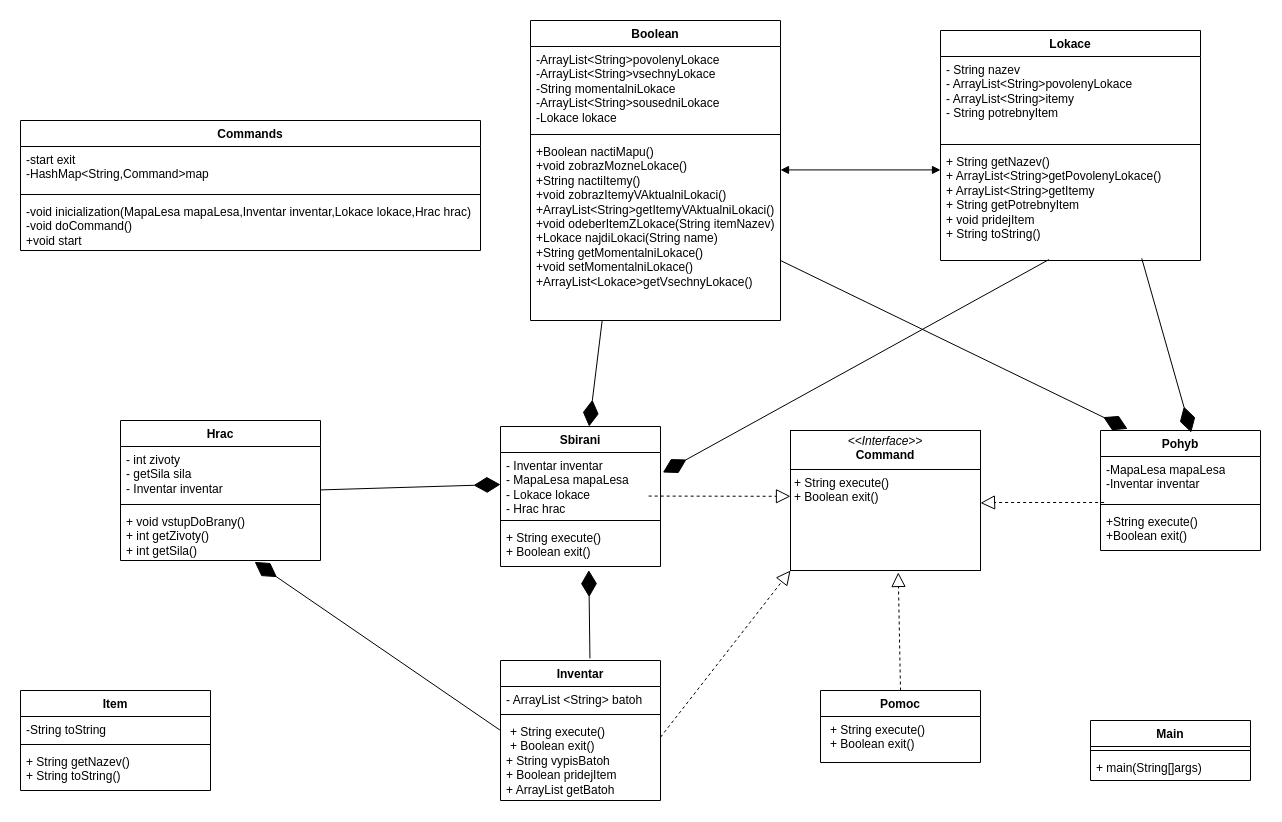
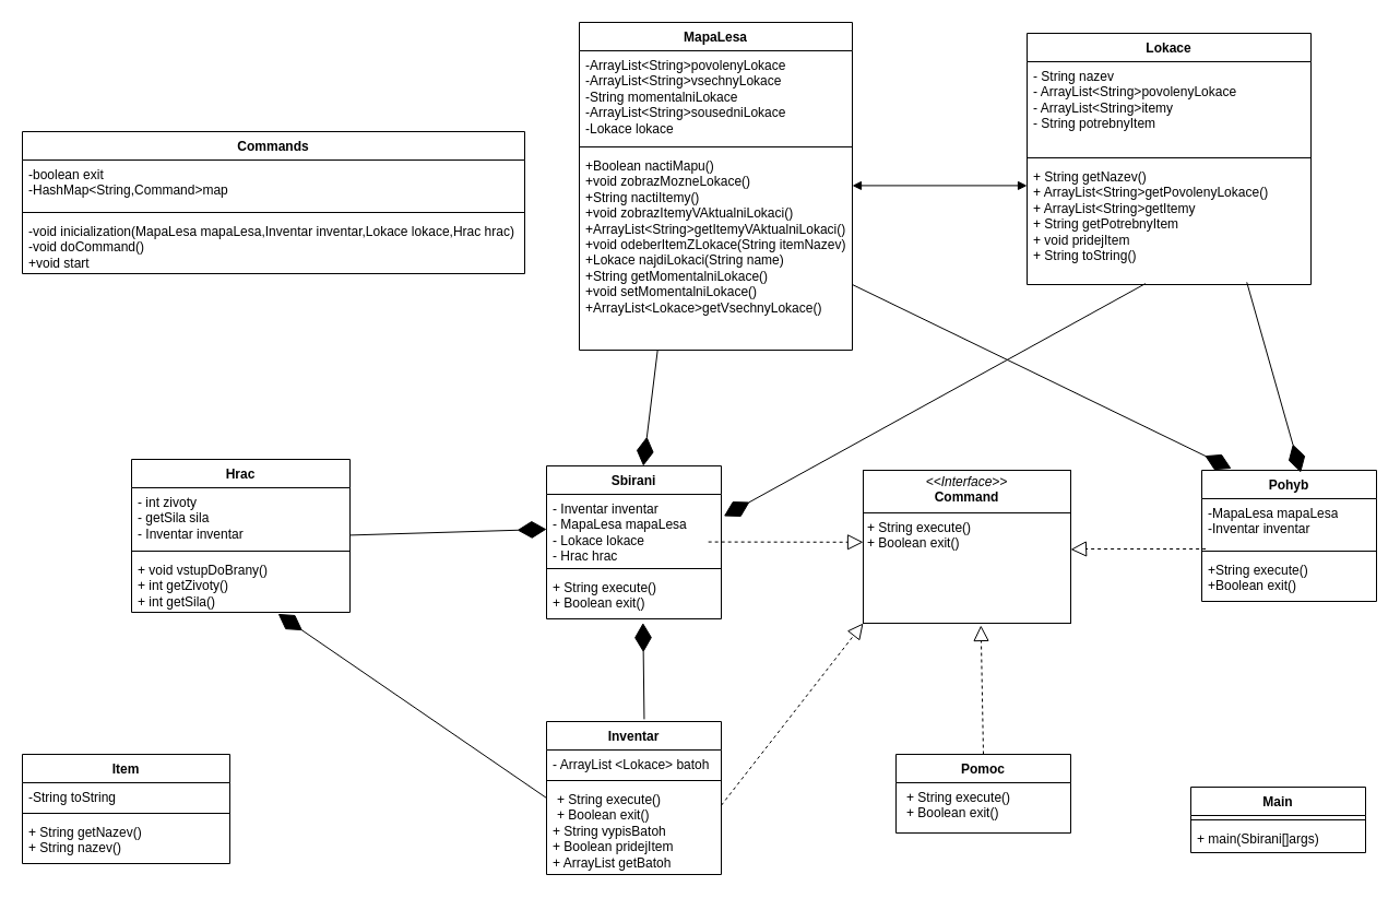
- <mxCell id="21" value="Boolean" style="swimlane;fontStyle=1;align=center;verticalAlign=top;childLayout=stackLayout;horizontal=1;startSize=26;horizontalStack=0;resizeParent=1;resizeParentMax=0;resizeLast=0;collapsible=1;marginBottom=0;whiteSpace=wrap;html=1;" vertex="1" parent="1"><mxGeometry x="530" y="20" width="250" height="300" as="geometry" /></mxCell>
+ <mxCell id="21" value="MapaLesa" style="swimlane;fontStyle=1;align=center;verticalAlign=top;childLayout=stackLayout;horizontal=1;startSize=26;horizontalStack=0;resizeParent=1;resizeParentMax=0;resizeLast=0;collapsible=1;marginBottom=0;whiteSpace=wrap;html=1;" vertex="1" parent="1"><mxGeometry x="530" y="20" width="250" height="300" as="geometry" /></mxCell>
- <mxCell id="26" value="-start exit&lt;div&gt;-HashMap&amp;lt;String,Command&amp;gt;map&lt;/div&gt;&lt;div&gt;&lt;br&gt;&lt;/div&gt;" style="text;strokeColor=none;fillColor=none;align=left;verticalAlign=top;spacingLeft=4;spacingRight=4;overflow=hidden;rotatable=0;points=[[0,0.5],[1,0.5]];portConstraint=eastwest;whiteSpace=wrap;html=1;" vertex="1" parent="25"><mxGeometry y="26" width="460" height="44" as="geometry" /></mxCell>
+ <mxCell id="26" value="-boolean exit&lt;div&gt;-HashMap&amp;lt;String,Command&amp;gt;map&lt;/div&gt;&lt;div&gt;&lt;br&gt;&lt;/div&gt;" style="text;strokeColor=none;fillColor=none;align=left;verticalAlign=top;spacingLeft=4;spacingRight=4;overflow=hidden;rotatable=0;points=[[0,0.5],[1,0.5]];portConstraint=eastwest;whiteSpace=wrap;html=1;" vertex="1" parent="25"><mxGeometry y="26" width="460" height="44" as="geometry" /></mxCell>
- <mxCell id="14" value="- ArrayList &amp;lt;String&amp;gt; batoh&amp;nbsp;&lt;div&gt;&lt;br&gt;&lt;/div&gt;" style="text;strokeColor=none;fillColor=none;align=left;verticalAlign=top;spacingLeft=4;spacingRight=4;overflow=hidden;rotatable=0;points=[[0,0.5],[1,0.5]];portConstraint=eastwest;whiteSpace=wrap;html=1;" vertex="1" parent="13"><mxGeometry y="26" width="160" height="24" as="geometry" /></mxCell>
+ <mxCell id="14" value="- ArrayList &amp;lt;Lokace&amp;gt; batoh&amp;nbsp;&lt;div&gt;&lt;br&gt;&lt;/div&gt;" style="text;strokeColor=none;fillColor=none;align=left;verticalAlign=top;spacingLeft=4;spacingRight=4;overflow=hidden;rotatable=0;points=[[0,0.5],[1,0.5]];portConstraint=eastwest;whiteSpace=wrap;html=1;" vertex="1" parent="13"><mxGeometry y="26" width="160" height="24" as="geometry" /></mxCell>
- <mxCell id="43" value="+ main(String[]args)" style="text;strokeColor=none;fillColor=none;align=left;verticalAlign=top;spacingLeft=4;spacingRight=4;overflow=hidden;rotatable=0;points=[[0,0.5],[1,0.5]];portConstraint=eastwest;whiteSpace=wrap;html=1;" vertex="1" parent="41"><mxGeometry y="34" width="160" height="26" as="geometry" /></mxCell>
+ <mxCell id="43" value="+ main(Sbirani[]args)" style="text;strokeColor=none;fillColor=none;align=left;verticalAlign=top;spacingLeft=4;spacingRight=4;overflow=hidden;rotatable=0;points=[[0,0.5],[1,0.5]];portConstraint=eastwest;whiteSpace=wrap;html=1;" vertex="1" parent="41"><mxGeometry y="34" width="160" height="26" as="geometry" /></mxCell>
- <mxCell id="40" value="+ String getNazev()&lt;div&gt;+ String toString()&lt;/div&gt;" style="text;strokeColor=none;fillColor=none;align=left;verticalAlign=top;spacingLeft=4;spacingRight=4;overflow=hidden;rotatable=0;points=[[0,0.5],[1,0.5]];portConstraint=eastwest;whiteSpace=wrap;html=1;" vertex="1" parent="37"><mxGeometry y="58" width="190" height="42" as="geometry" /></mxCell>
+ <mxCell id="40" value="+ String getNazev()&lt;div&gt;+ String nazev()&lt;/div&gt;" style="text;strokeColor=none;fillColor=none;align=left;verticalAlign=top;spacingLeft=4;spacingRight=4;overflow=hidden;rotatable=0;points=[[0,0.5],[1,0.5]];portConstraint=eastwest;whiteSpace=wrap;html=1;" vertex="1" parent="37"><mxGeometry y="58" width="190" height="42" as="geometry" /></mxCell>
